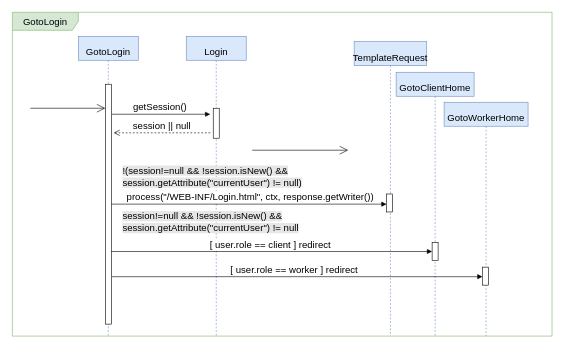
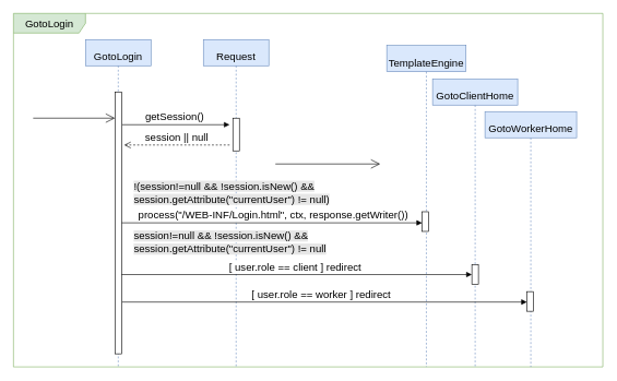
- <mxCell id="4" value="&lt;span style=&quot;font-size: 16px;&quot;&gt;Login&lt;/span&gt;" style="shape=umlLifeline;perimeter=lifelinePerimeter;whiteSpace=wrap;html=1;container=1;collapsible=0;recursiveResize=0;outlineConnect=0;fontSize=33;align=center;fillColor=#dae8fc;strokeColor=#6c8ebf;" parent="1" vertex="1"><mxGeometry x="310" y="60" width="100" height="500" as="geometry" /></mxCell>
+ <mxCell id="4" value="&lt;span style=&quot;font-size: 16px;&quot;&gt;Request&lt;/span&gt;" style="shape=umlLifeline;perimeter=lifelinePerimeter;whiteSpace=wrap;html=1;container=1;collapsible=0;recursiveResize=0;outlineConnect=0;fontSize=33;align=center;fillColor=#dae8fc;strokeColor=#6c8ebf;" parent="1" vertex="1"><mxGeometry x="310" y="60" width="100" height="500" as="geometry" /></mxCell>
- <mxCell id="7" value="&lt;p style=&quot;line-height: 0.4;&quot;&gt;&lt;/p&gt;&lt;blockquote style=&quot;margin: 0px 0px 0px 40px; border: none; padding: 0px; line-height: 0.6;&quot;&gt;&lt;/blockquote&gt;&lt;span style=&quot;font-size: 16px; background-color: initial;&quot;&gt;Template&lt;/span&gt;&lt;span style=&quot;font-size: 16px; line-height: 0.1;&quot;&gt;Request&lt;/span&gt;&lt;p&gt;&lt;/p&gt;" style="shape=umlLifeline;perimeter=lifelinePerimeter;whiteSpace=wrap;html=1;container=1;collapsible=0;recursiveResize=0;outlineConnect=0;fontSize=33;align=center;fillColor=#dae8fc;strokeColor=#6c8ebf;" parent="1" vertex="1"><mxGeometry x="590" y="69" width="121" height="491" as="geometry" /></mxCell>
+ <mxCell id="7" value="&lt;p style=&quot;line-height: 0.4;&quot;&gt;&lt;/p&gt;&lt;blockquote style=&quot;margin: 0px 0px 0px 40px; border: none; padding: 0px; line-height: 0.6;&quot;&gt;&lt;/blockquote&gt;&lt;span style=&quot;font-size: 16px; background-color: initial;&quot;&gt;Template&lt;/span&gt;&lt;span style=&quot;font-size: 16px; line-height: 0.1;&quot;&gt;Engine&lt;/span&gt;&lt;p&gt;&lt;/p&gt;" style="shape=umlLifeline;perimeter=lifelinePerimeter;whiteSpace=wrap;html=1;container=1;collapsible=0;recursiveResize=0;outlineConnect=0;fontSize=33;align=center;fillColor=#dae8fc;strokeColor=#6c8ebf;" parent="1" vertex="1"><mxGeometry x="590" y="69" width="121" height="491" as="geometry" /></mxCell>
